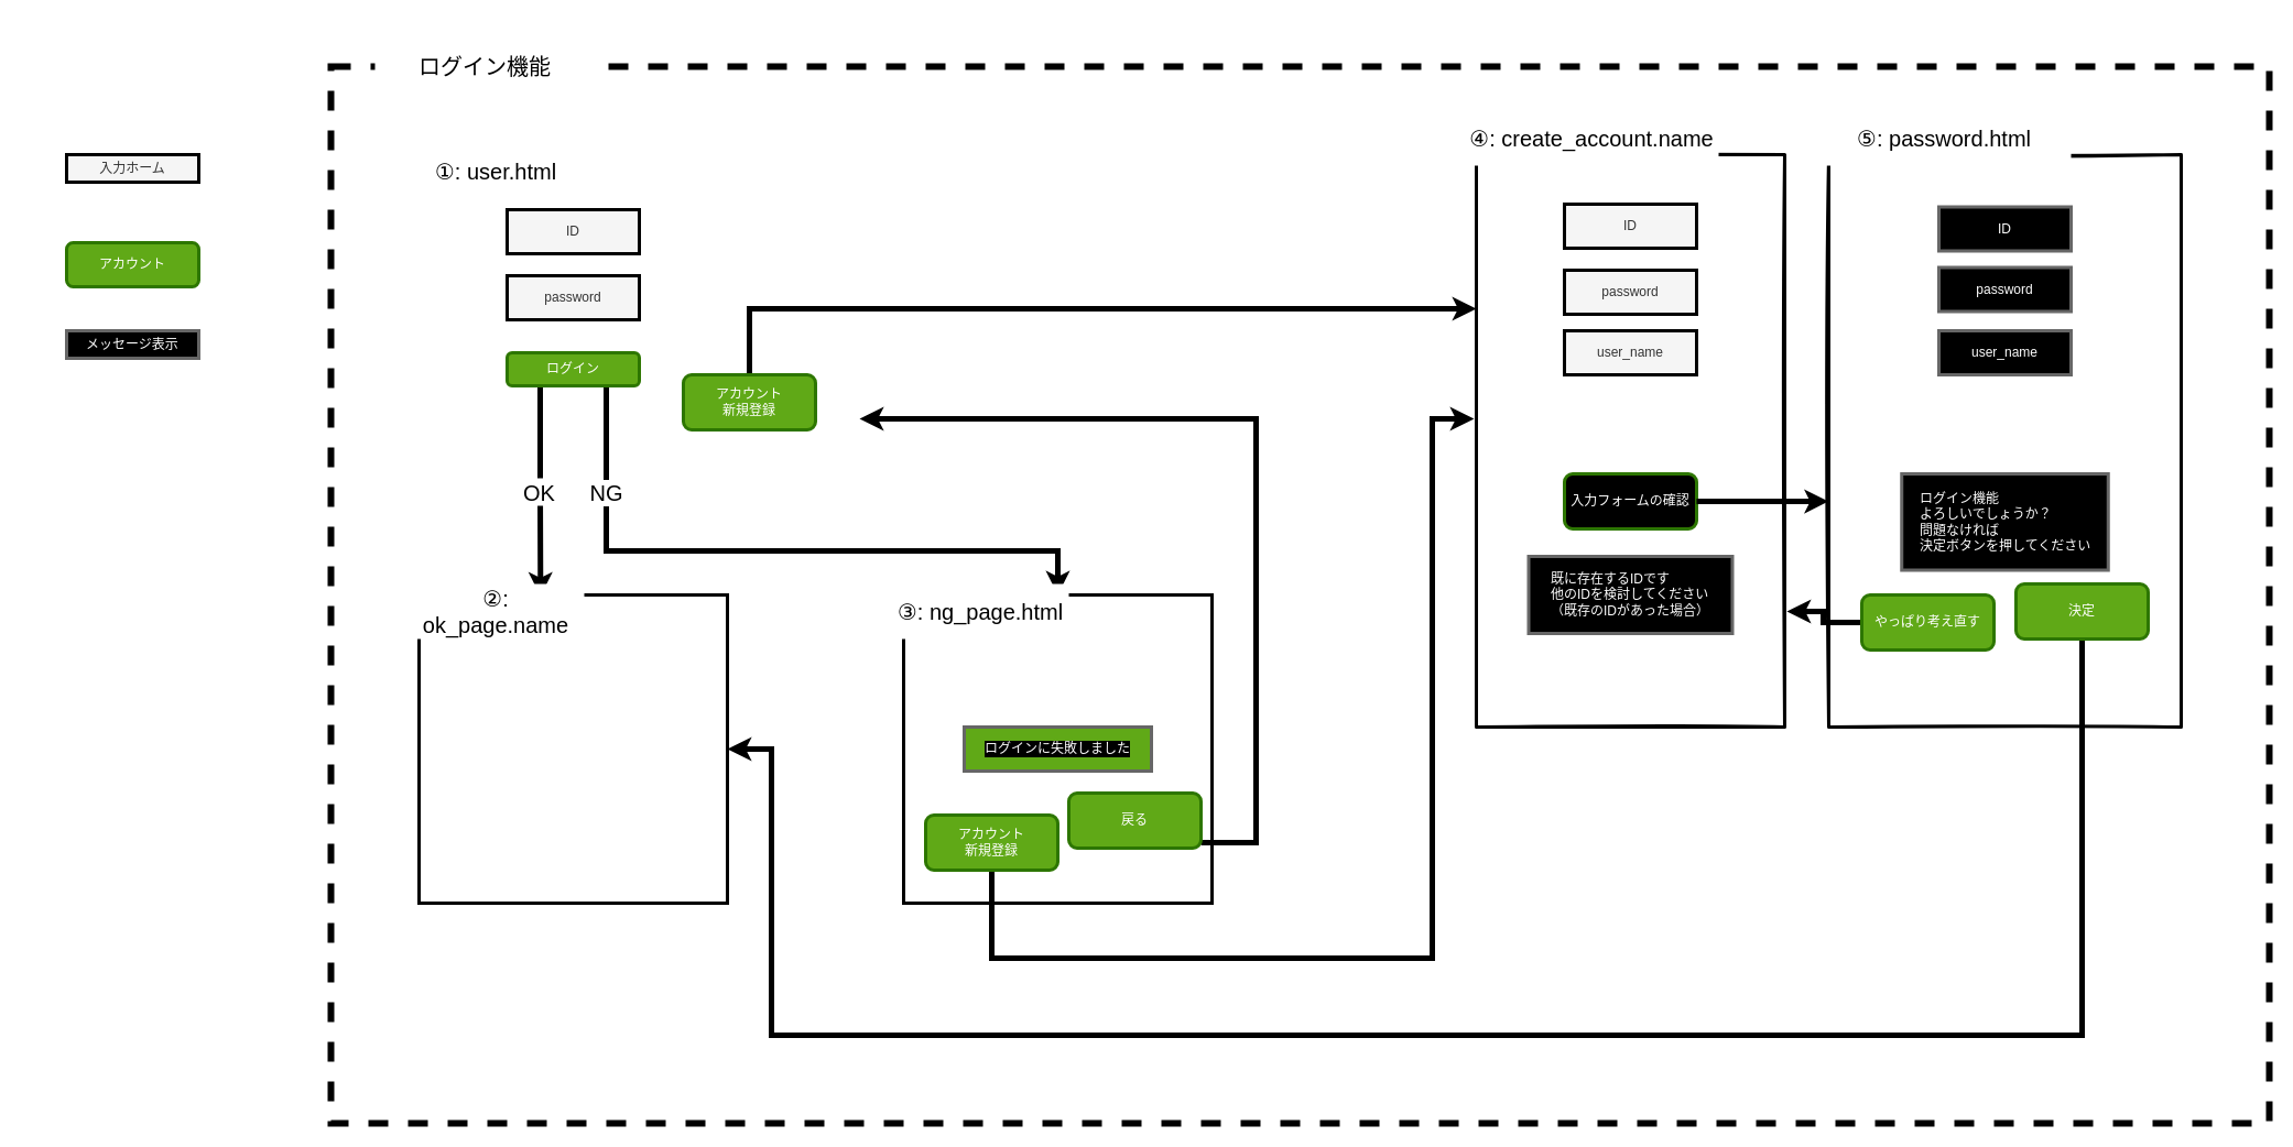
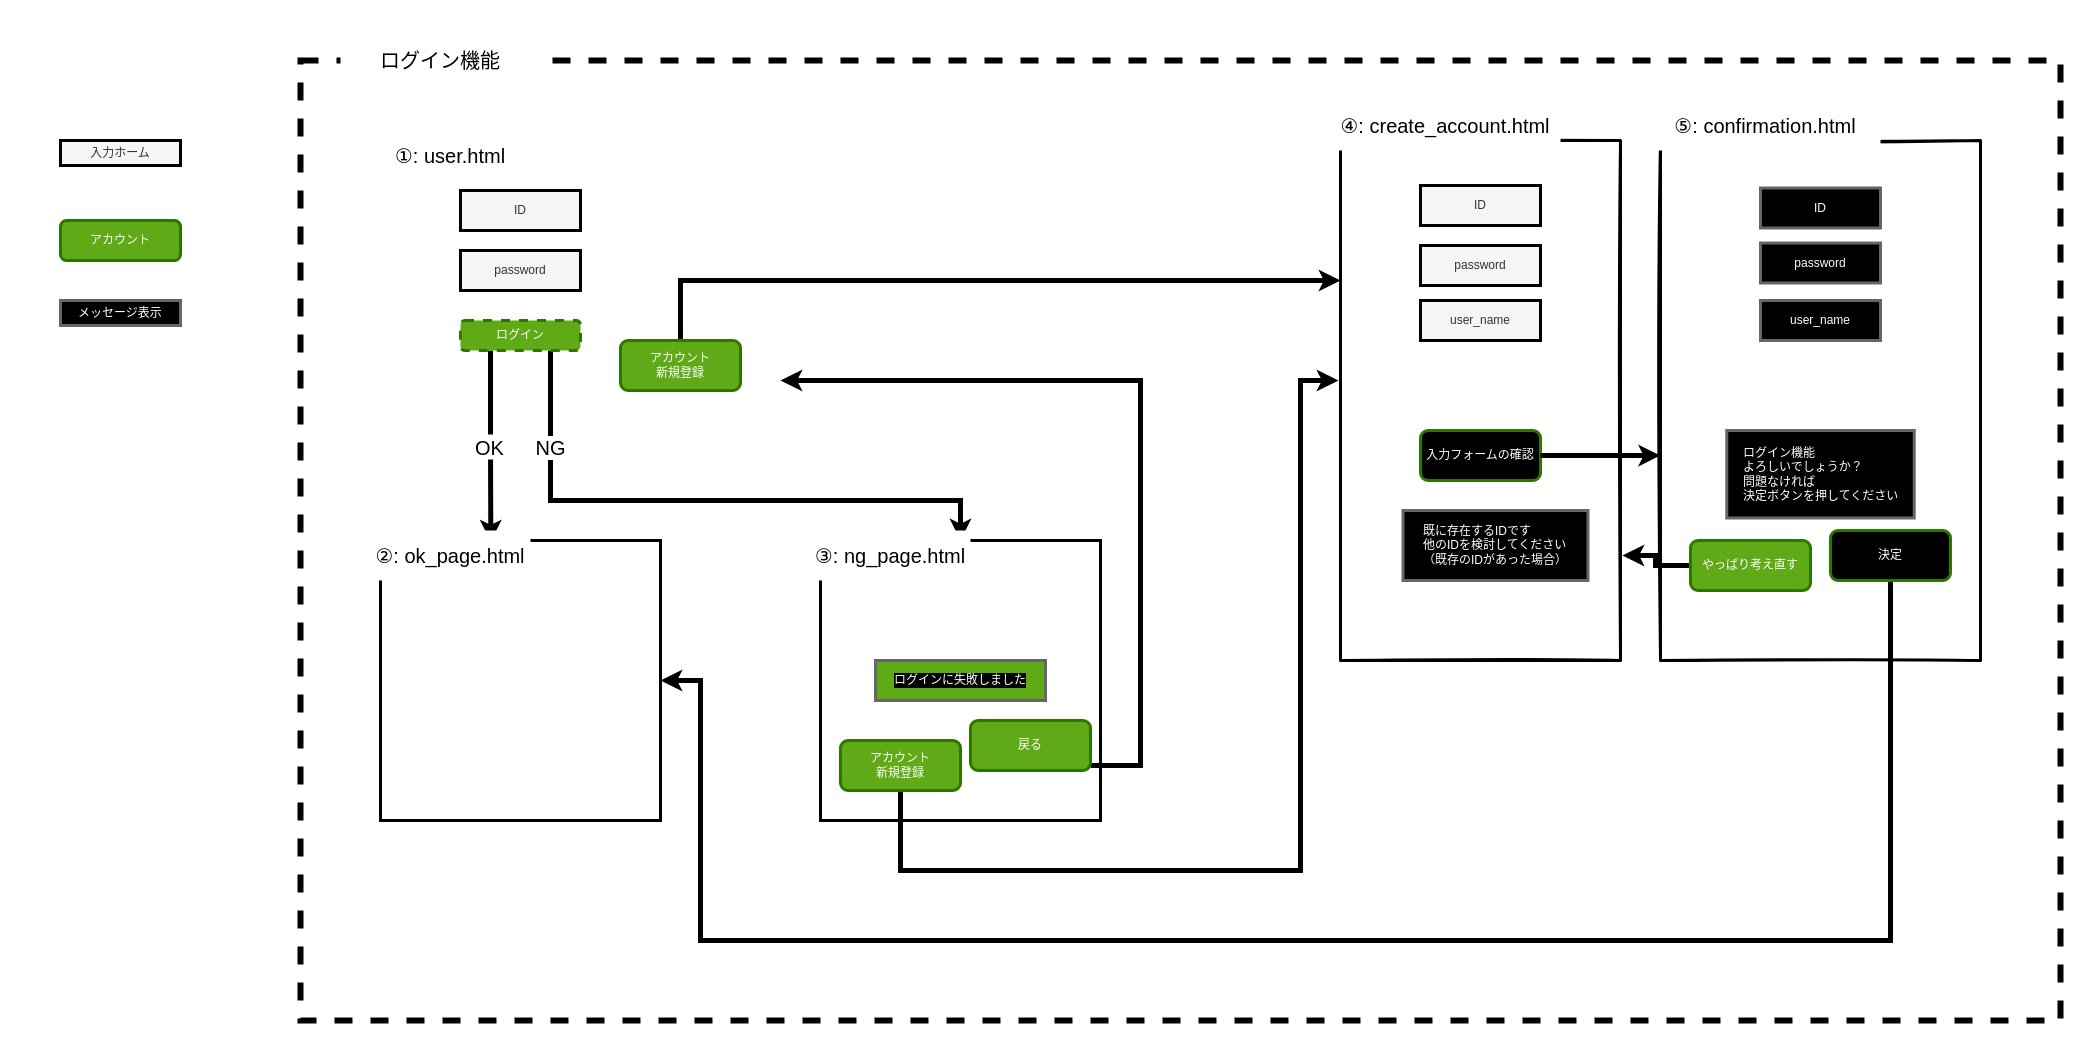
- <mxCell id="45" value="④: create_account.name" style="rounded=0;whiteSpace=wrap;html=1;dashed=1;labelBackgroundColor=#FFFFFF;fontSize=20;fontColor=#000000;strokeWidth=6;fillColor=#FFFFFF;gradientColor=none;strokeColor=none;" vertex="1" parent="1"><mxGeometry x="1330" y="100" width="230" height="50" as="geometry" /></mxCell>
+ <mxCell id="45" value="④: create_account.html" style="rounded=0;whiteSpace=wrap;html=1;dashed=1;labelBackgroundColor=#FFFFFF;fontSize=20;fontColor=#000000;strokeWidth=6;fillColor=#FFFFFF;gradientColor=none;strokeColor=none;" vertex="1" parent="1"><mxGeometry x="1330" y="100" width="230" height="50" as="geometry" /></mxCell>
- <mxCell id="46" value="⑤:&amp;nbsp;&lt;span style=&quot;font-family: inherit ; font-size: 20px ; text-align: left ; background-color: rgb(255 , 255 , 255)&quot;&gt;password&lt;/span&gt;.html" style="rounded=0;whiteSpace=wrap;html=1;dashed=1;labelBackgroundColor=#FFFFFF;fontSize=20;fontColor=#000000;strokeWidth=6;fillColor=#FFFFFF;gradientColor=none;strokeColor=none;" vertex="1" parent="1"><mxGeometry x="1650" y="100" width="230" height="50" as="geometry" /></mxCell>
+ <mxCell id="46" value="⑤:&amp;nbsp;&lt;span style=&quot;font-family: inherit ; font-size: 20px ; text-align: left ; background-color: rgb(255 , 255 , 255)&quot;&gt;confirmation&lt;/span&gt;.html" style="rounded=0;whiteSpace=wrap;html=1;dashed=1;labelBackgroundColor=#FFFFFF;fontSize=20;fontColor=#000000;strokeWidth=6;fillColor=#FFFFFF;gradientColor=none;strokeColor=none;" vertex="1" parent="1"><mxGeometry x="1650" y="100" width="230" height="50" as="geometry" /></mxCell>
- <mxCell id="11" value="ログイン" style="rounded=1;whiteSpace=wrap;html=1;strokeColor=#2D7600;strokeWidth=3;fillColor=#60a917;fontColor=#ffffff;" vertex="1" parent="1"><mxGeometry x="460" y="320" width="120" height="30" as="geometry" /></mxCell>
+ <mxCell id="11" value="ログイン" style="rounded=1;whiteSpace=wrap;html=1;strokeColor=#2D7600;strokeWidth=3;fillColor=#60a917;fontColor=#ffffff;dashed=1;" vertex="1" parent="1"><mxGeometry x="460" y="320" width="120" height="30" as="geometry" /></mxCell>
- <mxCell id="39" value="既に存在するIDです&lt;br&gt;&lt;div&gt;他のIDを検討してください&lt;/div&gt;&lt;div&gt;（既存のIDがあった場合）&lt;/div&gt;" style="rounded=0;whiteSpace=wrap;html=1;labelBackgroundColor=#000000;fontSize=12;strokeWidth=3;fillColor=#000000;strokeColor=#666666;fontColor=#FFFFFF;align=left;verticalAlign=middle;spacingLeft=18;" vertex="1" parent="34"><mxGeometry x="47.5" y="365" width="185" height="70" as="geometry" /></mxCell>
+ <mxCell id="39" value="既に存在するIDです&lt;br&gt;&lt;div&gt;他のIDを検討してください&lt;/div&gt;&lt;div&gt;（既存のIDがあった場合）&lt;/div&gt;" style="rounded=0;whiteSpace=wrap;html=1;labelBackgroundColor=#000000;fontSize=12;strokeWidth=3;fillColor=#000000;strokeColor=#666666;fontColor=#FFFFFF;align=left;verticalAlign=middle;spacingLeft=18;" vertex="1" parent="34"><mxGeometry x="62.5" y="370" width="185" height="70" as="geometry" /></mxCell>
- <mxCell id="43" value="②: ok_page.name" style="rounded=0;whiteSpace=wrap;html=1;dashed=1;labelBackgroundColor=#FFFFFF;fontSize=20;fontColor=#000000;strokeWidth=6;fillColor=#FFFFFF;gradientColor=none;strokeColor=none;" vertex="1" parent="1"><mxGeometry x="370" y="530" width="160" height="50" as="geometry" /></mxCell>
+ <mxCell id="43" value="②: ok_page.html" style="rounded=0;whiteSpace=wrap;html=1;dashed=1;labelBackgroundColor=#FFFFFF;fontSize=20;fontColor=#000000;strokeWidth=6;fillColor=#FFFFFF;gradientColor=none;strokeColor=none;" vertex="1" parent="1"><mxGeometry x="370" y="530" width="160" height="50" as="geometry" /></mxCell>
- <mxCell id="29" value="決定" style="rounded=1;whiteSpace=wrap;html=1;strokeColor=#2D7600;strokeWidth=3;fillColor=#60a917;fontColor=#ffffff;" vertex="1" parent="1"><mxGeometry x="1830" y="530" width="120" height="50" as="geometry" /></mxCell>
+ <mxCell id="29" value="決定" style="rounded=1;whiteSpace=wrap;html=1;strokeColor=#2D7600;strokeWidth=3;fillColor=#000000;fontColor=#ffffff;" vertex="1" parent="1"><mxGeometry x="1830" y="530" width="120" height="50" as="geometry" /></mxCell>
